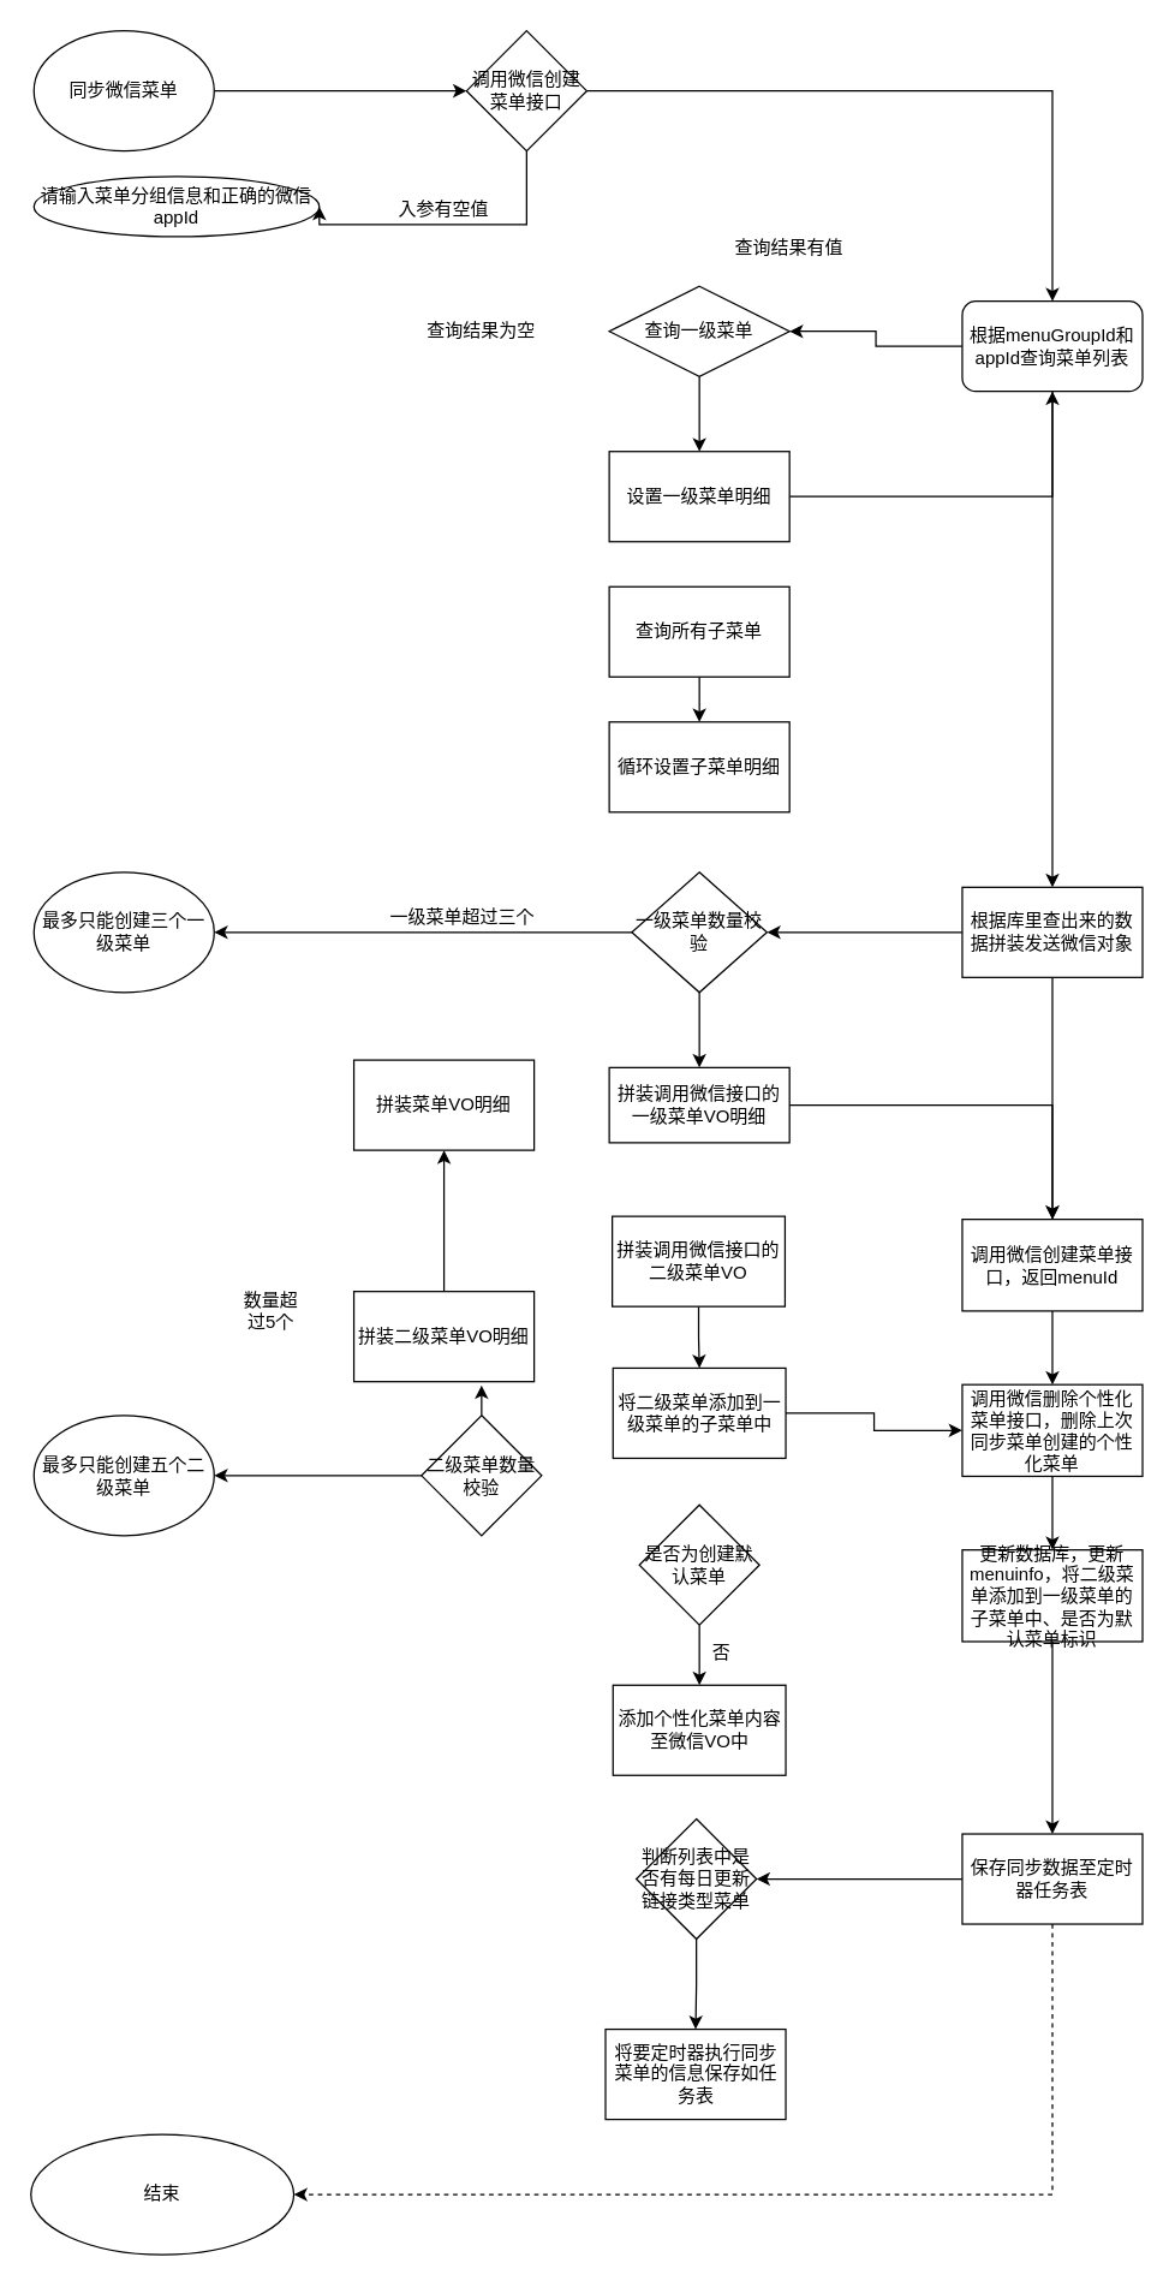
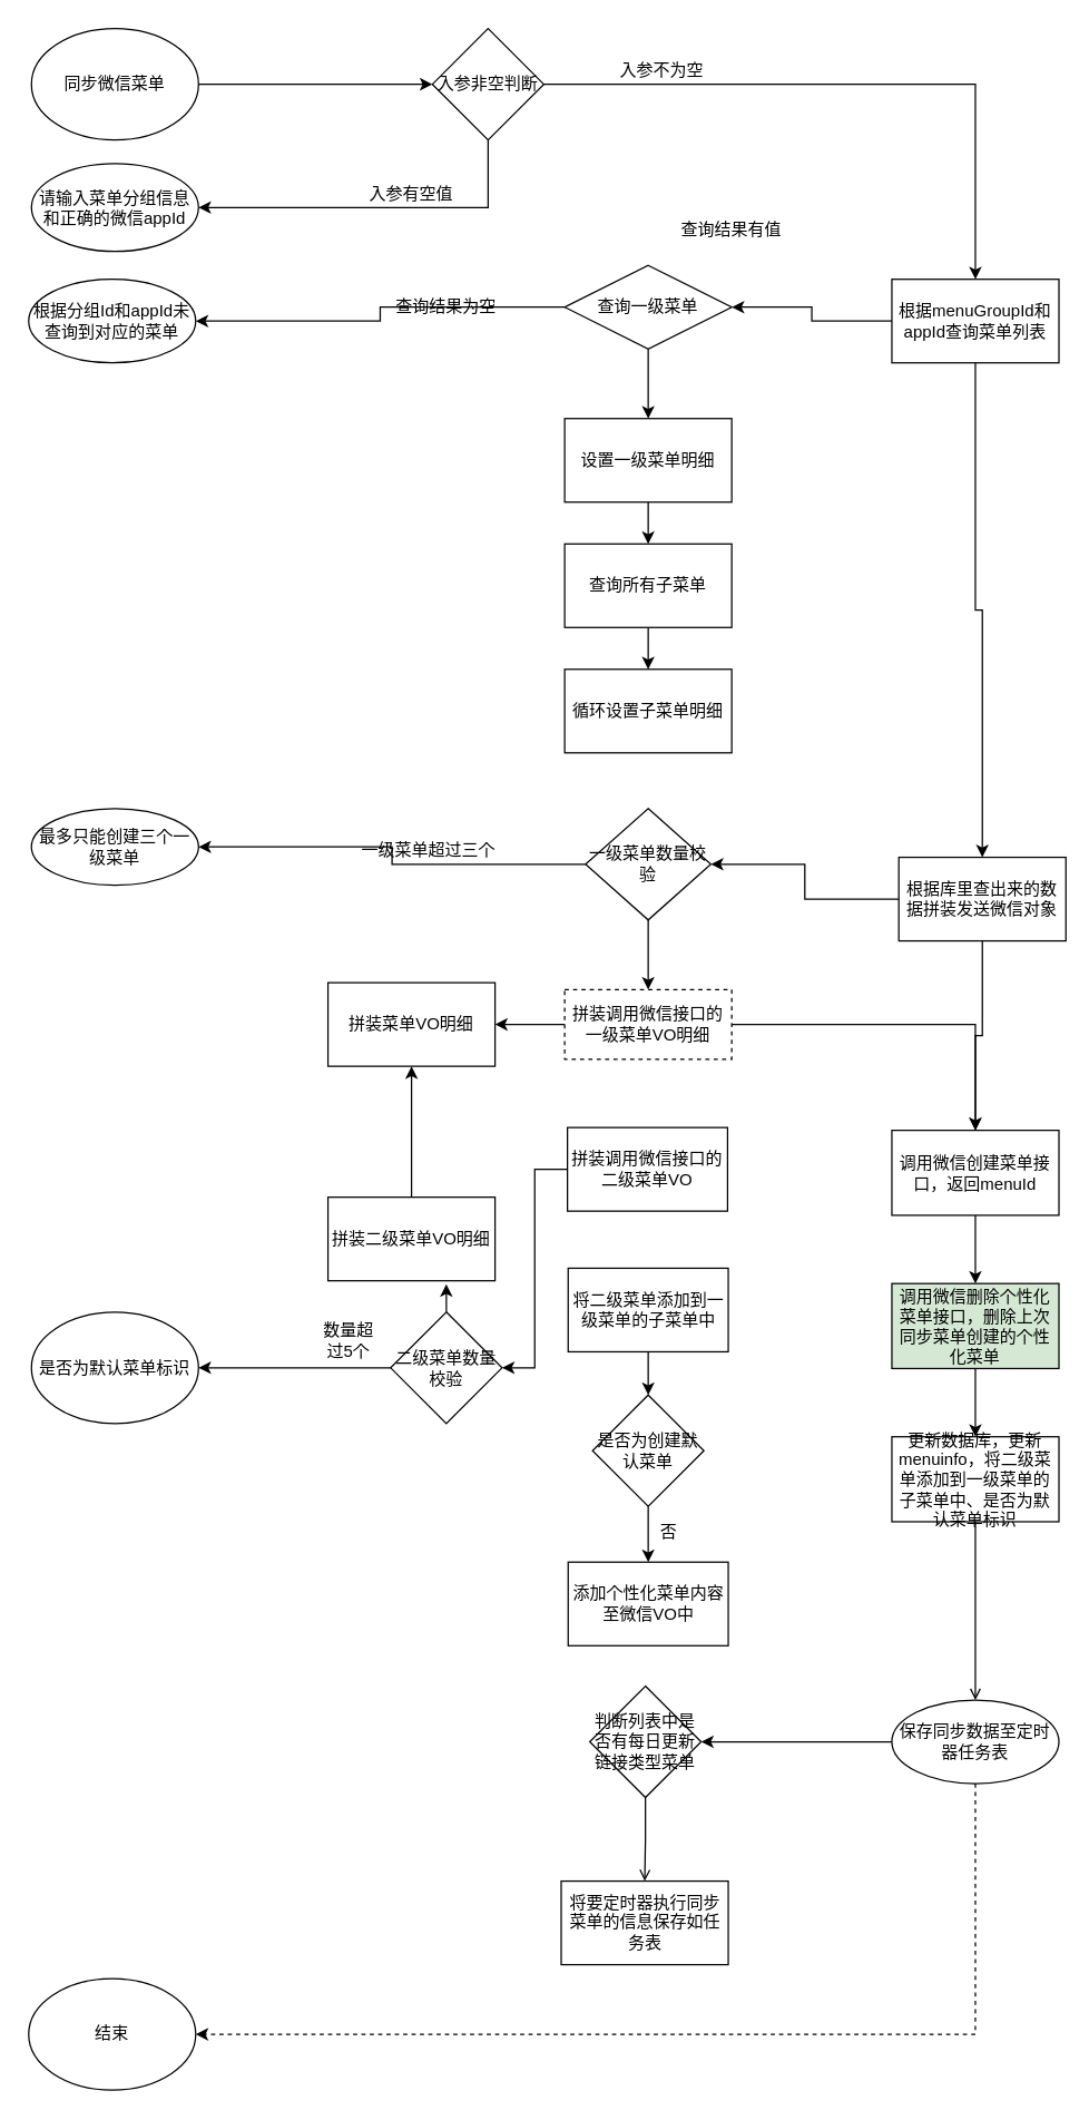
+ <mxCell id="32" value="入参不为空" style="text;html=1;strokeColor=none;fillColor=none;align=center;verticalAlign=middle;whiteSpace=wrap;rounded=0;" parent="1" vertex="1"><mxGeometry x="430" y="40" width="90" height="20" as="geometry" /></mxCell>
- <mxCell id="6" value="调用微信创建菜单接口" style="rhombus;whiteSpace=wrap;html=1;" parent="1" vertex="1"><mxGeometry x="310" y="20" width="80" height="80" as="geometry" /></mxCell>
+ <mxCell id="6" value="入参非空判断" style="rhombus;whiteSpace=wrap;html=1;" parent="1" vertex="1"><mxGeometry x="310" y="20" width="80" height="80" as="geometry" /></mxCell>
- <mxCell id="7" value="请输入菜单分组信息和正确的微信appId" style="ellipse;whiteSpace=wrap;html=1;" parent="1" vertex="1"><mxGeometry x="22" y="117" width="190" height="40" as="geometry" /></mxCell>
+ <mxCell id="7" value="请输入菜单分组信息和正确的微信appId" style="ellipse;whiteSpace=wrap;html=1;" parent="1" vertex="1"><mxGeometry x="22" y="117" width="120" height="63" as="geometry" /></mxCell>
+ <mxCell id="20" style="edgeStyle=orthogonalEdgeStyle;rounded=0;orthogonalLoop=1;jettySize=auto;html=1;entryX=1;entryY=0.5;entryDx=0;entryDy=0;" parent="1" source="22" target="23" edge="1"><mxGeometry relative="1" as="geometry" /></mxCell>
+ <mxCell id="23" value="根据分组Id和appId未查询到对应的菜单" style="ellipse;whiteSpace=wrap;html=1;" parent="1" vertex="1"><mxGeometry x="20" y="200" width="120" height="60" as="geometry" /></mxCell>
- <mxCell id="10" value="根据menuGroupId和appId查询菜单列表" style="whiteSpace=wrap;html=1;rounded=1;" parent="1" vertex="1"><mxGeometry x="640" y="200" width="120" height="60" as="geometry" /></mxCell>
+ <mxCell id="10" value="根据menuGroupId和appId查询菜单列表" style="rounded=0;whiteSpace=wrap;html=1;" parent="1" vertex="1"><mxGeometry x="640" y="200" width="120" height="60" as="geometry" /></mxCell>
- <mxCell id="25" value="" style="edgeStyle=orthogonalEdgeStyle;rounded=0;orthogonalLoop=1;jettySize=auto;html=1;" parent="1" source="26" target="10" edge="1"><mxGeometry relative="1" as="geometry" /></mxCell>
+ <mxCell id="25" value="" style="edgeStyle=orthogonalEdgeStyle;rounded=0;orthogonalLoop=1;jettySize=auto;html=1;" parent="1" source="26" target="28" edge="1"><mxGeometry relative="1" as="geometry" /></mxCell>
- <mxCell id="36" value="最多只能创建三个一级菜单" style="ellipse;whiteSpace=wrap;html=1;" parent="1" vertex="1"><mxGeometry x="22" y="580" width="120" height="80" as="geometry" /></mxCell>
+ <mxCell id="36" value="最多只能创建三个一级菜单" style="ellipse;whiteSpace=wrap;html=1;" parent="1" vertex="1"><mxGeometry x="22" y="580" width="120" height="55" as="geometry" /></mxCell>
- <mxCell id="13" value="根据库里查出来的数据拼装发送微信对象" style="rounded=0;whiteSpace=wrap;html=1;" parent="1" vertex="1"><mxGeometry x="640" y="590" width="120" height="60" as="geometry" /></mxCell>
+ <mxCell id="13" value="根据库里查出来的数据拼装发送微信对象" style="rounded=0;whiteSpace=wrap;html=1;" parent="1" vertex="1"><mxGeometry x="645" y="615" width="120" height="60" as="geometry" /></mxCell>
+ <mxCell id="39" style="edgeStyle=orthogonalEdgeStyle;rounded=0;orthogonalLoop=1;jettySize=auto;html=1;entryX=1;entryY=0.5;entryDx=0;entryDy=0;" parent="1" source="40" target="54" edge="1"><mxGeometry relative="1" as="geometry" /></mxCell>
- <mxCell id="40" value="拼装调用微信接口的一级菜单VO明细" style="rounded=0;whiteSpace=wrap;html=1;" parent="1" vertex="1"><mxGeometry x="405" y="710" width="120" height="50" as="geometry" /></mxCell>
+ <mxCell id="40" value="拼装调用微信接口的一级菜单VO明细" style="rounded=0;whiteSpace=wrap;html=1;dashed=1;" parent="1" vertex="1"><mxGeometry x="405" y="710" width="120" height="50" as="geometry" /></mxCell>
- <mxCell id="51" value="数量超过5个" style="text;html=1;strokeColor=none;fillColor=none;align=center;verticalAlign=middle;whiteSpace=wrap;rounded=0;" parent="1" vertex="1"><mxGeometry x="160" y="861.5" width="40" height="20" as="geometry" /></mxCell>
+ <mxCell id="51" value="数量超过5个" style="text;html=1;strokeColor=none;fillColor=none;align=center;verticalAlign=middle;whiteSpace=wrap;rounded=0;" parent="1" vertex="1"><mxGeometry x="230" y="951.5" width="40" height="20" as="geometry" /></mxCell>
- <mxCell id="42" value="" style="edgeStyle=orthogonalEdgeStyle;rounded=0;orthogonalLoop=1;jettySize=auto;html=1;" parent="1" source="43" target="45" edge="1"><mxGeometry relative="1" as="geometry" /></mxCell>
+ <mxCell id="41" style="edgeStyle=orthogonalEdgeStyle;rounded=0;orthogonalLoop=1;jettySize=auto;html=1;entryX=1;entryY=0.5;entryDx=0;entryDy=0;" parent="1" source="43" target="49" edge="1"><mxGeometry relative="1" as="geometry" /></mxCell>
- <mxCell id="44" style="edgeStyle=orthogonalEdgeStyle;rounded=0;orthogonalLoop=1;jettySize=auto;html=1;" edge="1" parent="1" source="45" target="17"><mxGeometry relative="1" as="geometry" /></mxCell>
+ <mxCell id="44" style="edgeStyle=orthogonalEdgeStyle;rounded=0;orthogonalLoop=1;jettySize=auto;html=1;entryX=0.5;entryY=0;entryDx=0;entryDy=0;" edge="1" parent="1" source="45" target="56"><mxGeometry relative="1" as="geometry" /></mxCell>
- <mxCell id="17" value="调用微信删除个性化菜单接口，删除上次同步菜单创建的个性化菜单" style="rounded=0;whiteSpace=wrap;html=1;" parent="1" vertex="1"><mxGeometry x="640" y="921" width="120" height="61" as="geometry" /></mxCell>
+ <mxCell id="17" value="调用微信删除个性化菜单接口，删除上次同步菜单创建的个性化菜单" style="rounded=0;whiteSpace=wrap;html=1;fillColor=#d5e8d4;" parent="1" vertex="1"><mxGeometry x="640" y="921" width="120" height="61" as="geometry" /></mxCell>
- <mxCell id="50" value="最多只能创建五个二级菜单" style="ellipse;whiteSpace=wrap;html=1;" parent="1" vertex="1"><mxGeometry x="22" y="941.5" width="120" height="80" as="geometry" /></mxCell>
+ <mxCell id="50" value="是否为默认菜单标识" style="ellipse;whiteSpace=wrap;html=1;" parent="1" vertex="1"><mxGeometry x="22" y="941.5" width="120" height="80" as="geometry" /></mxCell>
- <mxCell id="18" style="edgeStyle=orthogonalEdgeStyle;rounded=0;orthogonalLoop=1;jettySize=auto;html=1;entryX=0.5;entryY=0;entryDx=0;entryDy=0;" edge="1" parent="1" source="19" target="62"><mxGeometry relative="1" as="geometry" /></mxCell>
+ <mxCell id="18" style="edgeStyle=orthogonalEdgeStyle;rounded=0;orthogonalLoop=1;jettySize=auto;html=1;entryX=0.5;entryY=0;entryDx=0;entryDy=0;endArrow=open;" edge="1" parent="1" source="19" target="62"><mxGeometry relative="1" as="geometry" /></mxCell>
- <mxCell id="62" value="保存同步数据至定时器任务表" style="rounded=0;whiteSpace=wrap;html=1;" vertex="1" parent="1"><mxGeometry x="640" y="1220" width="120" height="60" as="geometry" /></mxCell>
+ <mxCell id="62" value="保存同步数据至定时器任务表" style="ellipse;whiteSpace=wrap;html=1;" vertex="1" parent="1"><mxGeometry x="640" y="1220" width="120" height="60" as="geometry" /></mxCell>
- <mxCell id="58" style="edgeStyle=orthogonalEdgeStyle;rounded=0;orthogonalLoop=1;jettySize=auto;html=1;entryX=0.5;entryY=0;entryDx=0;entryDy=0;" edge="1" parent="1" source="59" target="63"><mxGeometry relative="1" as="geometry" /></mxCell>
+ <mxCell id="58" style="edgeStyle=orthogonalEdgeStyle;rounded=0;orthogonalLoop=1;jettySize=auto;html=1;entryX=0.5;entryY=0;entryDx=0;entryDy=0;endArrow=open;" edge="1" parent="1" source="59" target="63"><mxGeometry relative="1" as="geometry" /></mxCell>
- <mxCell id="64" value="结束" style="ellipse;whiteSpace=wrap;html=1;" vertex="1" parent="1"><mxGeometry x="20" y="1420" width="175" height="80" as="geometry" /></mxCell>
+ <mxCell id="64" value="结束" style="ellipse;whiteSpace=wrap;html=1;" vertex="1" parent="1"><mxGeometry x="20" y="1420" width="120" height="80" as="geometry" /></mxCell>
